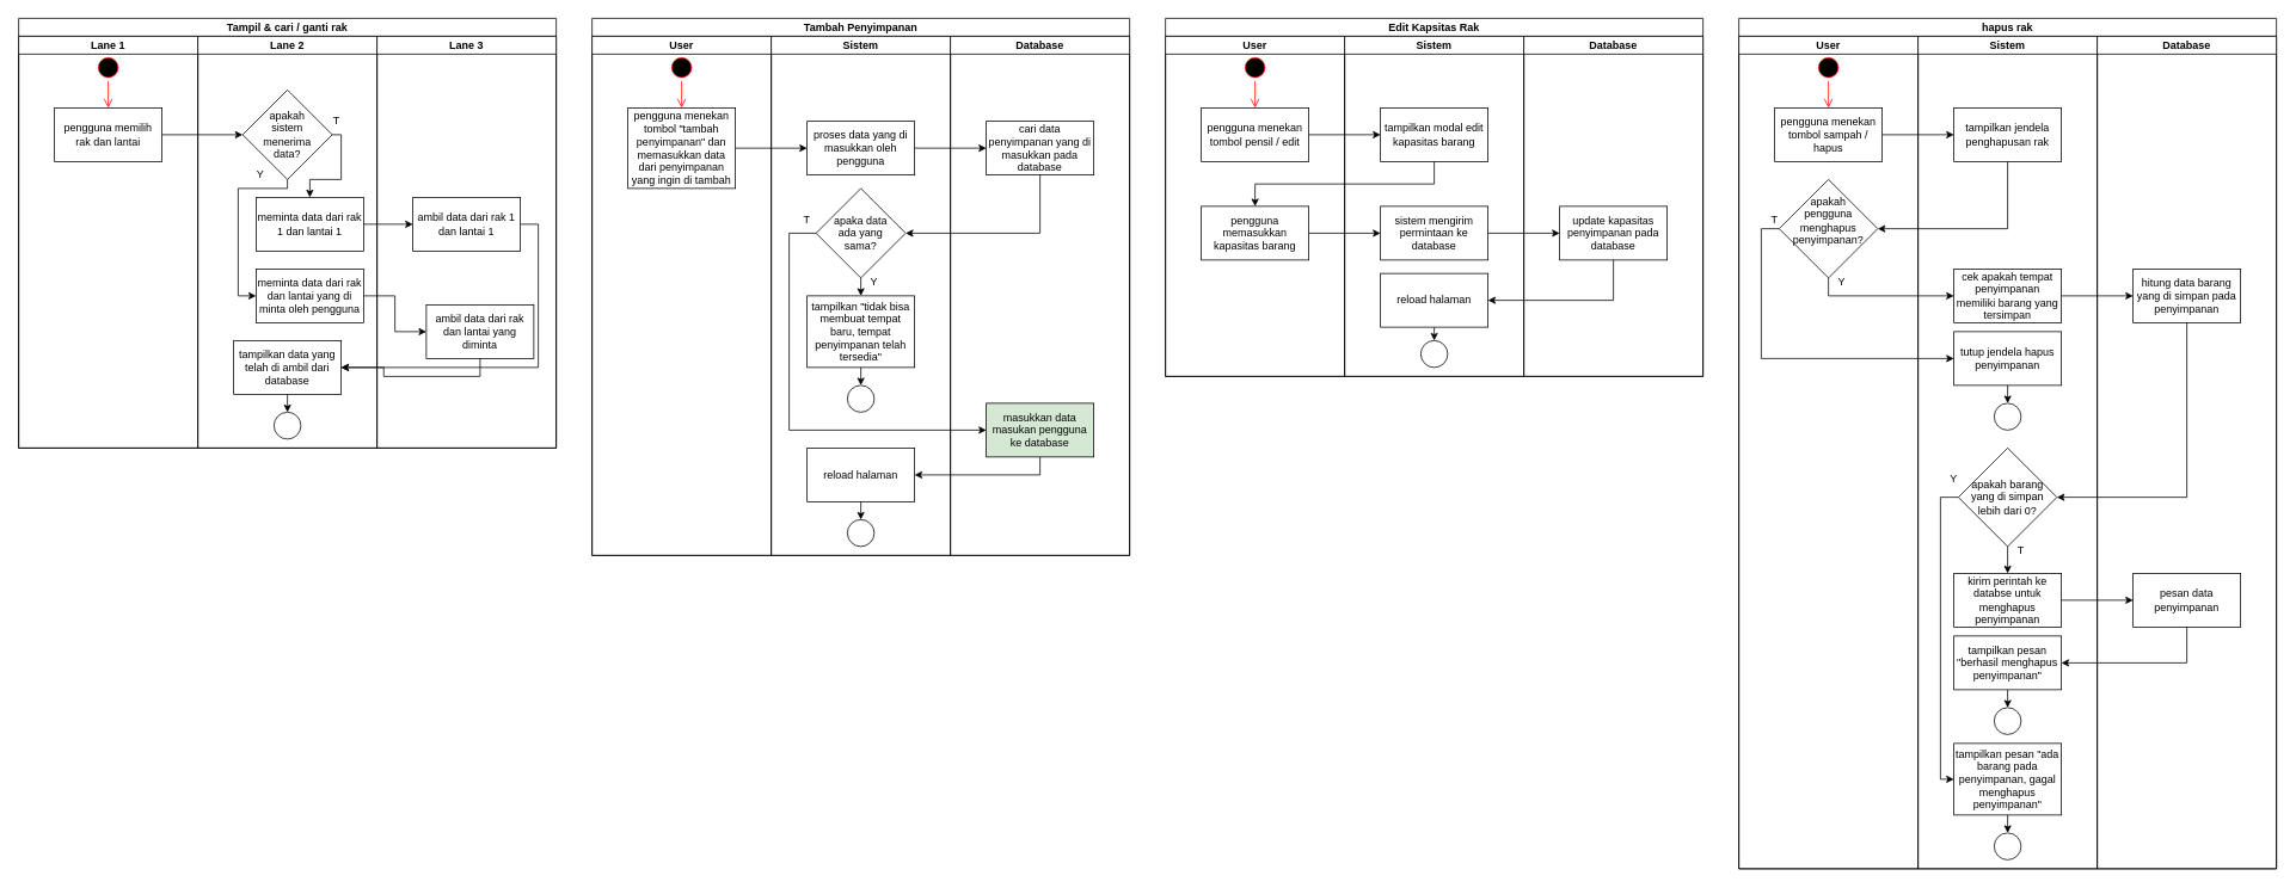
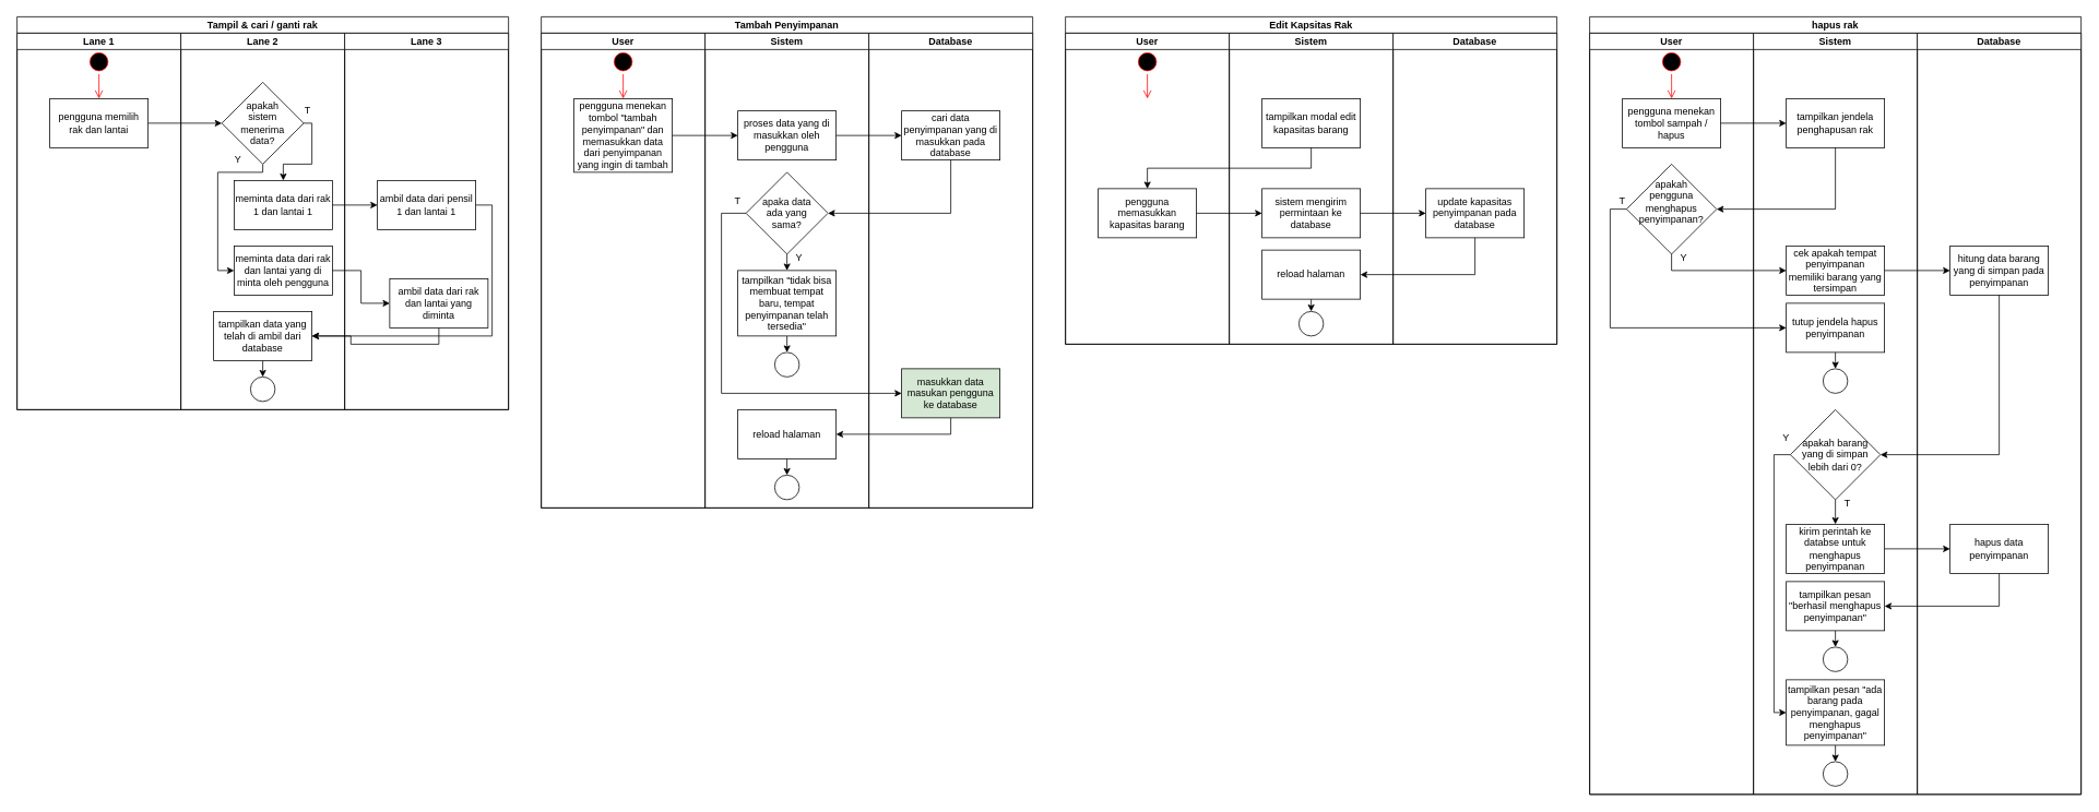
- <mxCell id="55" value="pengguna menekan tombol pensil / edit" style="rounded=0;whiteSpace=wrap;html=1;" vertex="1" parent="52"><mxGeometry x="40" y="80" width="120" height="60" as="geometry" /></mxCell>
- <mxCell id="65" style="edgeStyle=orthogonalEdgeStyle;rounded=0;orthogonalLoop=1;jettySize=auto;html=1;exitX=1;exitY=0.5;exitDx=0;exitDy=0;entryX=0;entryY=0.5;entryDx=0;entryDy=0;" edge="1" parent="51" source="55" target="58"><mxGeometry relative="1" as="geometry" /></mxCell>
- <mxCell id="19" value="ambil data dari rak 1 dan lantai 1" style="rounded=0;whiteSpace=wrap;html=1;" vertex="1" parent="18"><mxGeometry x="40" y="180" width="120" height="60" as="geometry" /></mxCell>
+ <mxCell id="19" value="ambil data dari pensil 1 dan lantai 1" style="rounded=0;whiteSpace=wrap;html=1;" vertex="1" parent="18"><mxGeometry x="40" y="180" width="120" height="60" as="geometry" /></mxCell>
- <mxCell id="98" value="pesan data penyimpanan" style="rounded=0;whiteSpace=wrap;html=1;" vertex="1" parent="96"><mxGeometry x="40" y="600" width="120" height="60" as="geometry" /></mxCell>
+ <mxCell id="98" value="hapus data penyimpanan" style="rounded=0;whiteSpace=wrap;html=1;" vertex="1" parent="96"><mxGeometry x="40" y="600" width="120" height="60" as="geometry" /></mxCell>
